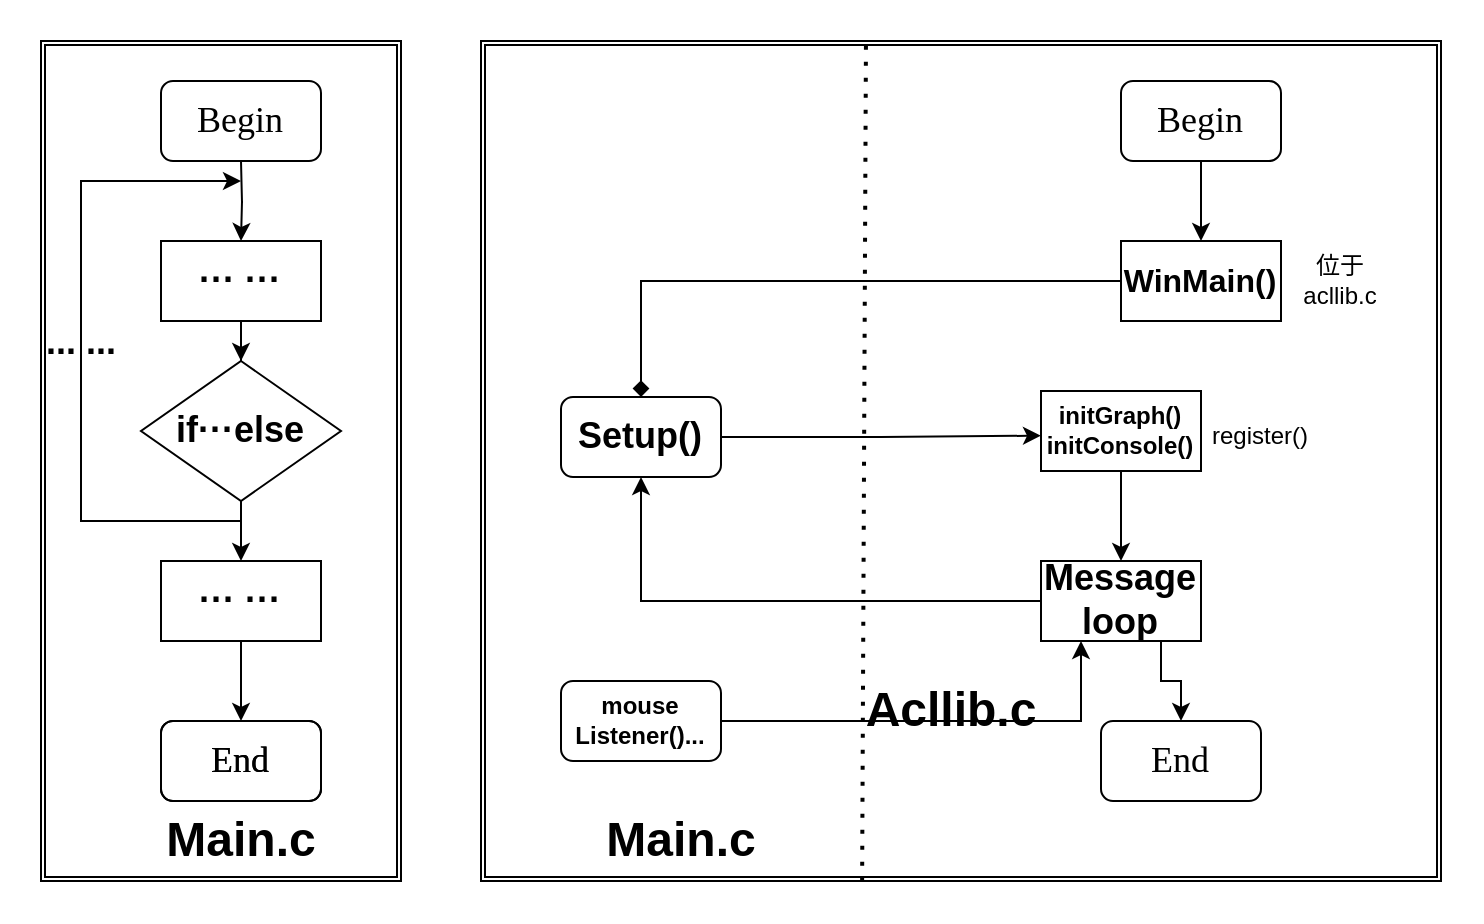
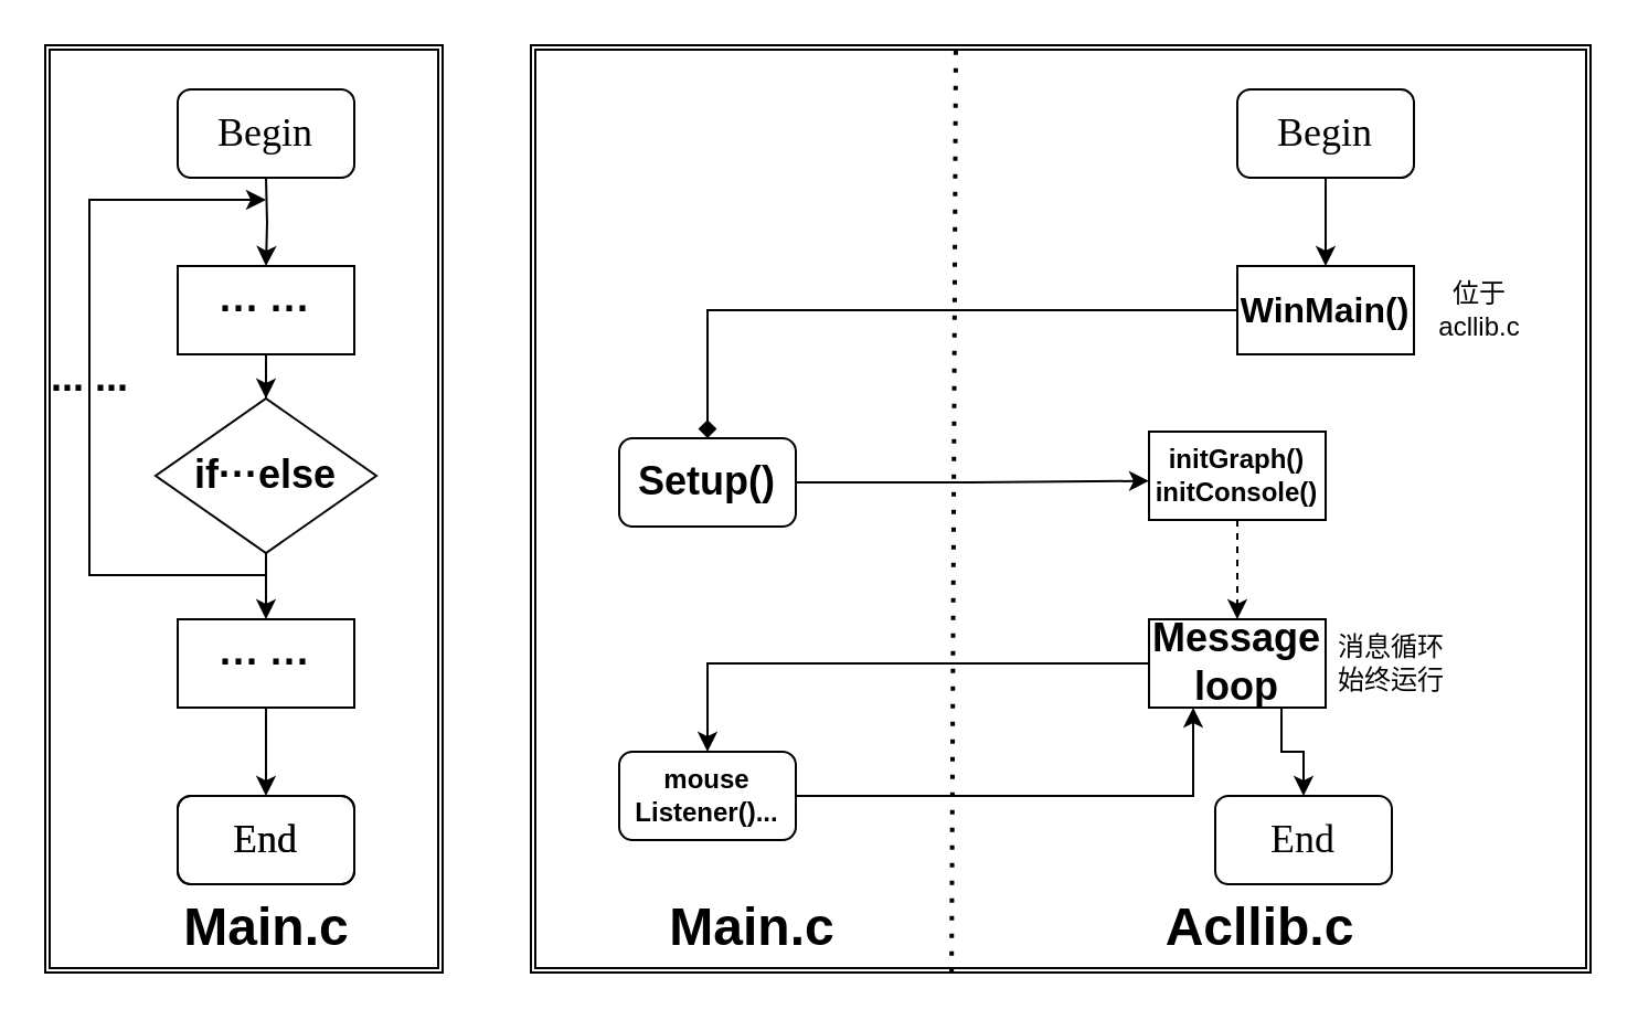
- <mxCell id="4" value="register()" style="text;html=1;strokeColor=none;fillColor=none;align=center;verticalAlign=middle;whiteSpace=wrap;rounded=0;" parent="1" vertex="1"><mxGeometry x="600" y="203" width="60" height="30" as="geometry" /></mxCell>
- <mxCell id="23" style="edgeStyle=orthogonalEdgeStyle;rounded=0;orthogonalLoop=1;jettySize=auto;html=1;exitX=0.5;exitY=1;exitDx=0;exitDy=0;entryX=0.5;entryY=0;entryDx=0;entryDy=0;" parent="1" source="24" target="27" edge="1"><mxGeometry relative="1" as="geometry"><mxPoint x="520" y="280" as="targetPoint" /></mxGeometry></mxCell>
+ <mxCell id="23" style="edgeStyle=orthogonalEdgeStyle;rounded=0;orthogonalLoop=1;jettySize=auto;html=1;exitX=0.5;exitY=1;exitDx=0;exitDy=0;entryX=0.5;entryY=0;entryDx=0;entryDy=0;dashed=1;" parent="1" source="24" target="27" edge="1"><mxGeometry relative="1" as="geometry"><mxPoint x="520" y="280" as="targetPoint" /></mxGeometry></mxCell>
- <mxCell id="25" style="edgeStyle=orthogonalEdgeStyle;rounded=0;orthogonalLoop=1;jettySize=auto;html=1;exitX=0;exitY=0.5;exitDx=0;exitDy=0;" parent="1" source="27" target="22" edge="1"><mxGeometry relative="1" as="geometry" /></mxCell>
+ <mxCell id="25" style="edgeStyle=orthogonalEdgeStyle;rounded=0;orthogonalLoop=1;jettySize=auto;html=1;exitX=0;exitY=0.5;exitDx=0;exitDy=0;entryX=0.5;entryY=0;entryDx=0;entryDy=0;" parent="1" source="27" target="34" edge="1"><mxGeometry relative="1" as="geometry" /></mxCell>
+ <mxCell id="28" value="消息循环&lt;br&gt;始终运行" style="text;html=1;strokeColor=none;fillColor=none;align=center;verticalAlign=middle;whiteSpace=wrap;rounded=0;" parent="1" vertex="1"><mxGeometry x="600" y="285" width="60" height="30" as="geometry" /></mxCell>
- <mxCell id="31" value="Acllib.c" style="text;strokeColor=none;fillColor=none;html=1;fontSize=24;fontStyle=1;verticalAlign=middle;align=center;" parent="1" vertex="1"><mxGeometry x="425" y="335" width="100" height="40" as="geometry" /></mxCell>
+ <mxCell id="31" value="Acllib.c" style="text;strokeColor=none;fillColor=none;html=1;fontSize=24;fontStyle=1;verticalAlign=middle;align=center;" parent="1" vertex="1"><mxGeometry x="520" y="400" width="100" height="40" as="geometry" /></mxCell>
